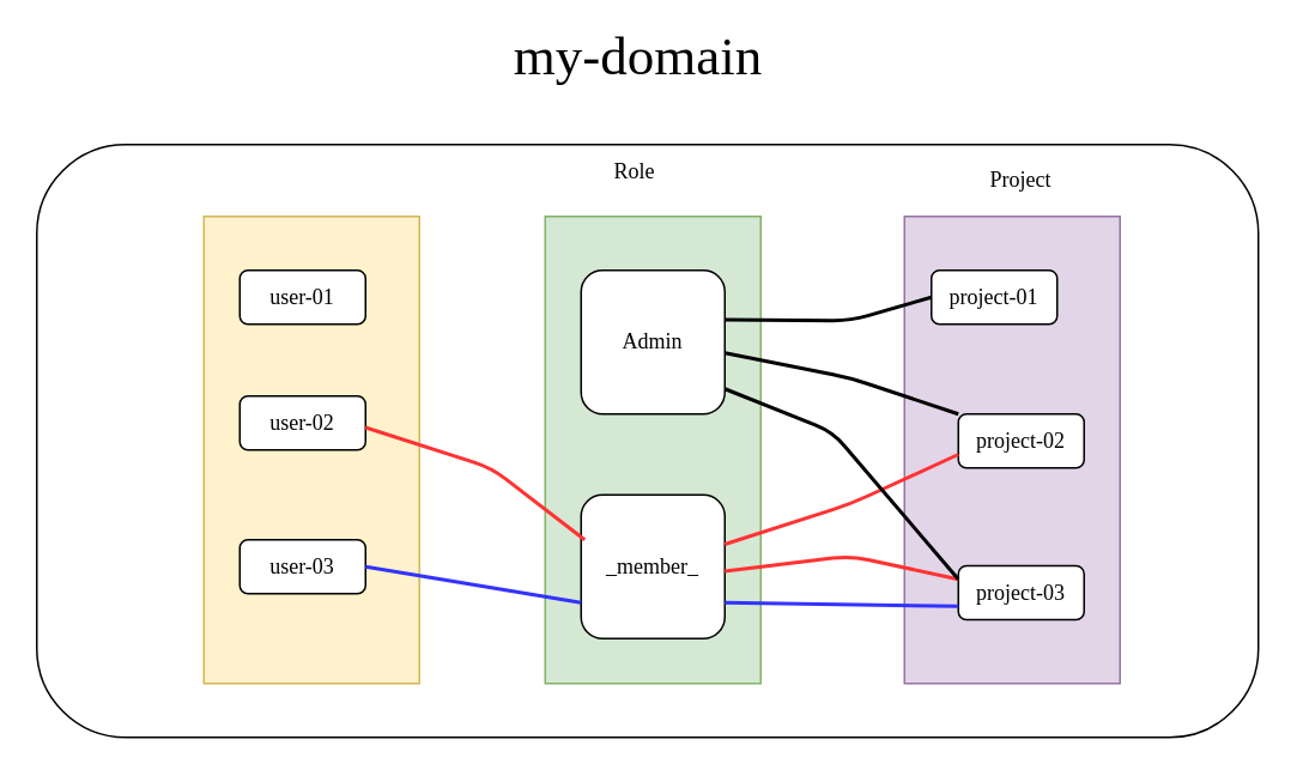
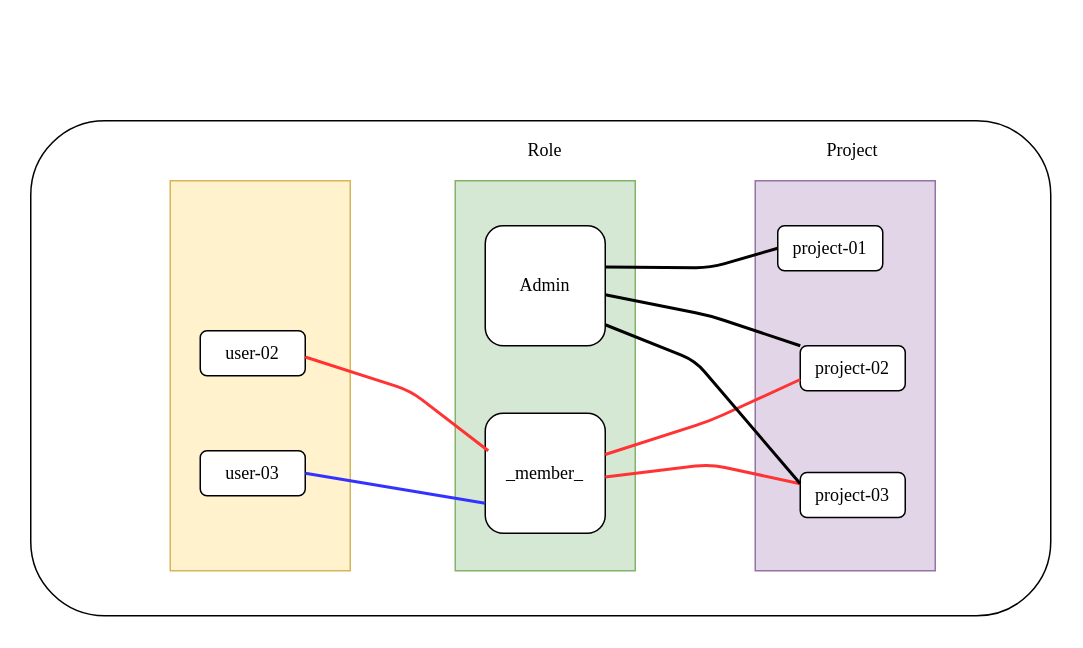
- <mxCell id="5" value="&lt;font style=&quot;font-size: 30px&quot;&gt;my-domain&lt;/font&gt;" style="text;html=1;strokeColor=none;fillColor=none;align=center;verticalAlign=middle;whiteSpace=wrap;rounded=0;fontSize=19;fontFamily=Comic Sans MS;" vertex="1" parent="1"><mxGeometry x="255" y="20" width="200" height="20" as="geometry" /></mxCell>
- <mxCell id="15" value="Role" style="text;html=1;strokeColor=none;fillColor=none;align=center;verticalAlign=middle;whiteSpace=wrap;rounded=0;fontFamily=Comic Sans MS;" vertex="1" parent="1"><mxGeometry x="333" y="85" width="40" height="20" as="geometry" /></mxCell>
+ <mxCell id="15" value="Role" style="text;html=1;strokeColor=none;fillColor=none;align=center;verticalAlign=middle;whiteSpace=wrap;rounded=0;fontFamily=Comic Sans MS;" vertex="1" parent="1"><mxGeometry x="343" y="90" width="40" height="20" as="geometry" /></mxCell>
- <mxCell id="6" value="user-01" style="rounded=1;whiteSpace=wrap;html=1;fontFamily=Comic Sans MS;" vertex="1" parent="1"><mxGeometry x="133" y="150" width="70" height="30" as="geometry" /></mxCell>
- <mxCell id="20" value="" style="endArrow=none;html=1;exitX=1;exitY=0.75;exitDx=0;exitDy=0;entryX=0;entryY=0.75;entryDx=0;entryDy=0;strokeColor=#3333FF;strokeWidth=2;fontFamily=Comic Sans MS;" edge="1" parent="1" source="11" target="14"><mxGeometry width="50" height="50" relative="1" as="geometry"><mxPoint x="393" y="330" as="sourcePoint" /><mxPoint x="513" y="350" as="targetPoint" /><Array as="points" /></mxGeometry></mxCell>
